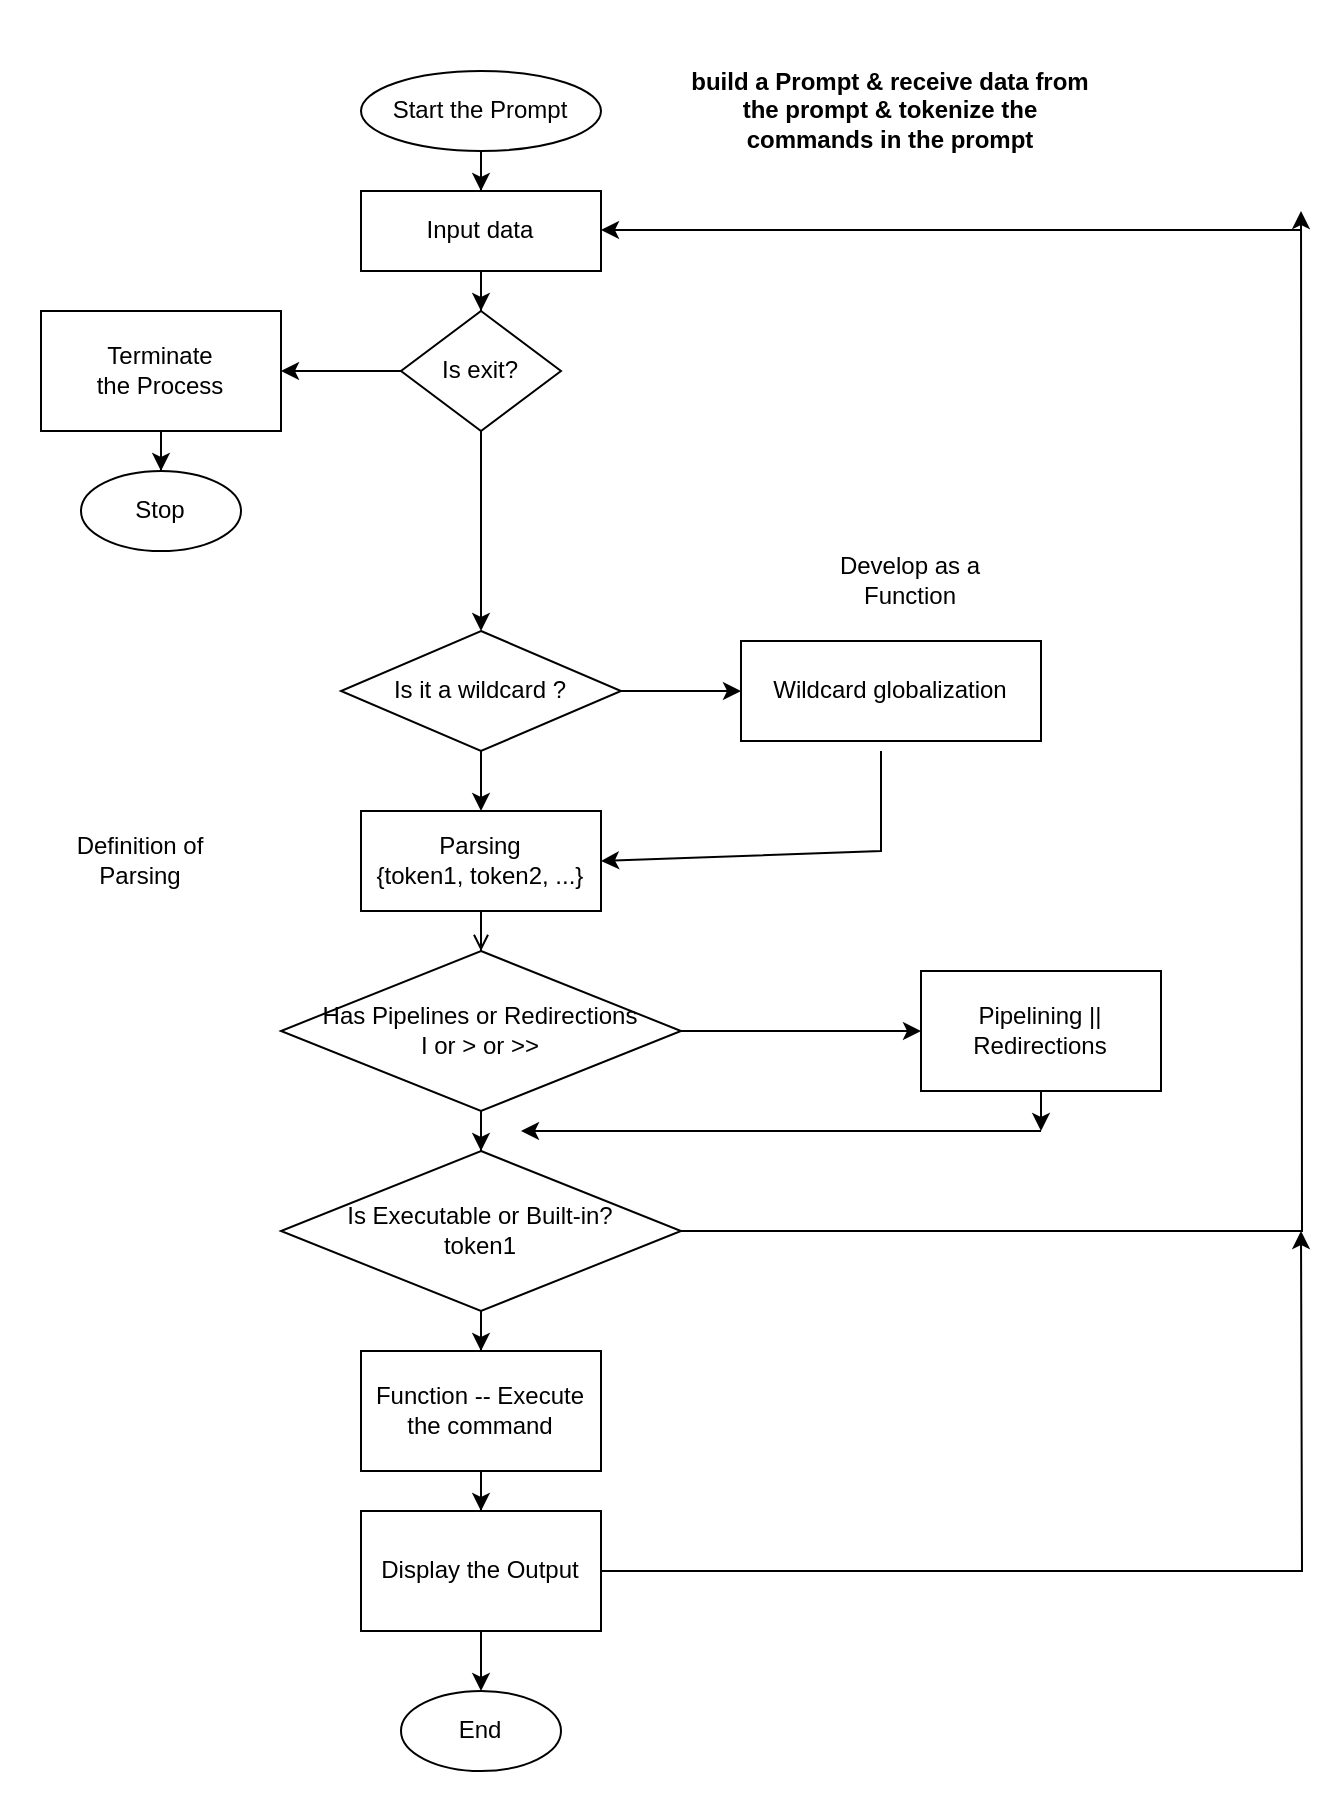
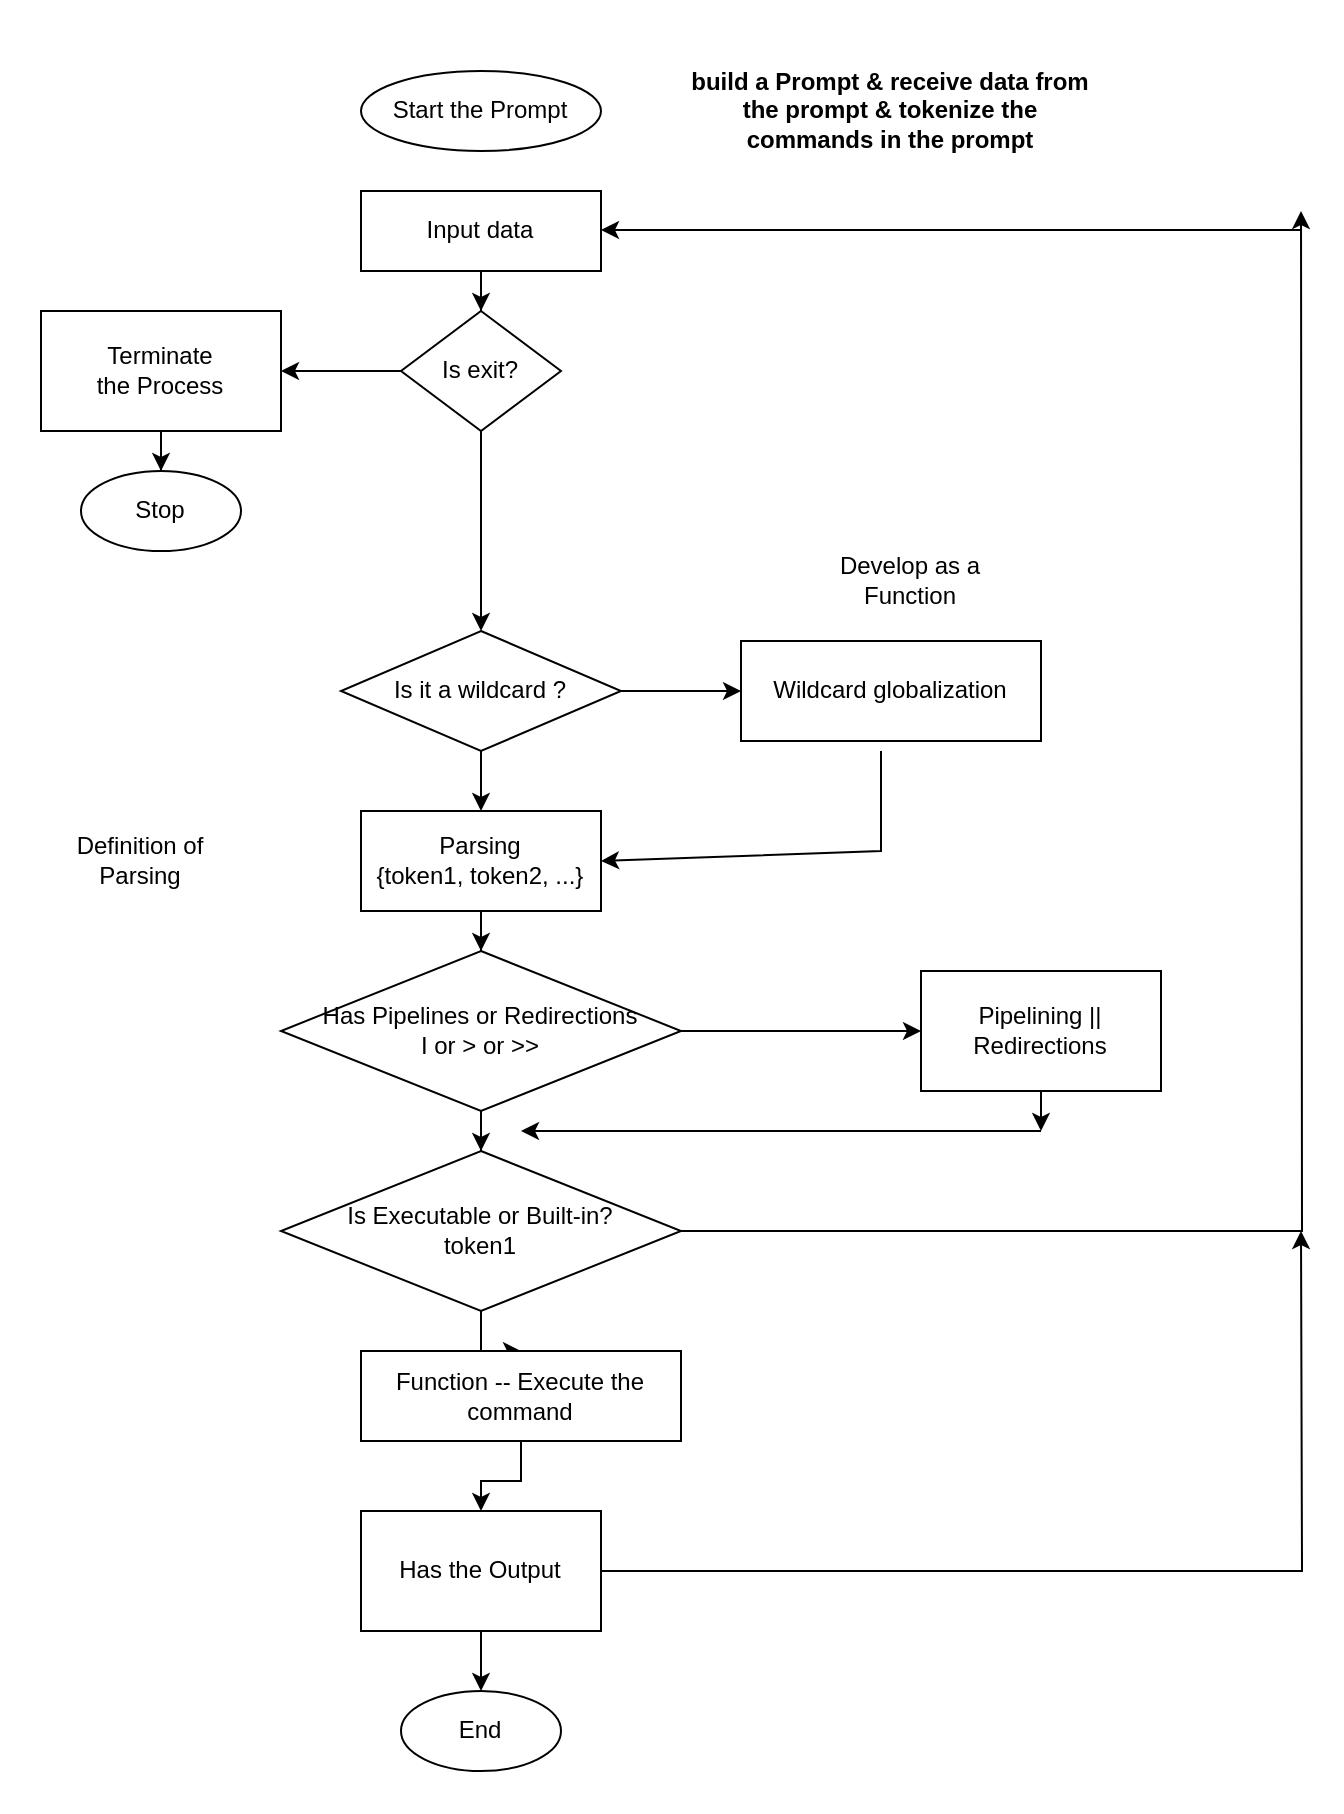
- <mxCell id="2" value="" style="edgeStyle=orthogonalEdgeStyle;rounded=0;orthogonalLoop=1;jettySize=auto;html=1;" edge="1" parent="1" source="3" target="5"><mxGeometry relative="1" as="geometry" /></mxCell>
- <mxCell id="17" value="" style="edgeStyle=orthogonalEdgeStyle;rounded=0;orthogonalLoop=1;jettySize=auto;html=1;endArrow=open;" edge="1" parent="1" source="18" target="22"><mxGeometry relative="1" as="geometry" /></mxCell>
+ <mxCell id="17" value="" style="edgeStyle=orthogonalEdgeStyle;rounded=0;orthogonalLoop=1;jettySize=auto;html=1;" edge="1" parent="1" source="18" target="22"><mxGeometry relative="1" as="geometry" /></mxCell>
- <mxCell id="28" value="Function -- Execute the command" style="whiteSpace=wrap;html=1;" vertex="1" parent="1"><mxGeometry x="180" y="675" width="120" height="60" as="geometry" /></mxCell>
+ <mxCell id="28" value="Function -- Execute the command" style="whiteSpace=wrap;html=1;" vertex="1" parent="1"><mxGeometry x="180" y="675" width="160" height="45" as="geometry" /></mxCell>
- <mxCell id="32" value="Display the Output" style="whiteSpace=wrap;html=1;" vertex="1" parent="1"><mxGeometry x="180" y="755" width="120" height="60" as="geometry" /></mxCell>
+ <mxCell id="32" value="Has the Output" style="whiteSpace=wrap;html=1;" vertex="1" parent="1"><mxGeometry x="180" y="755" width="120" height="60" as="geometry" /></mxCell>
